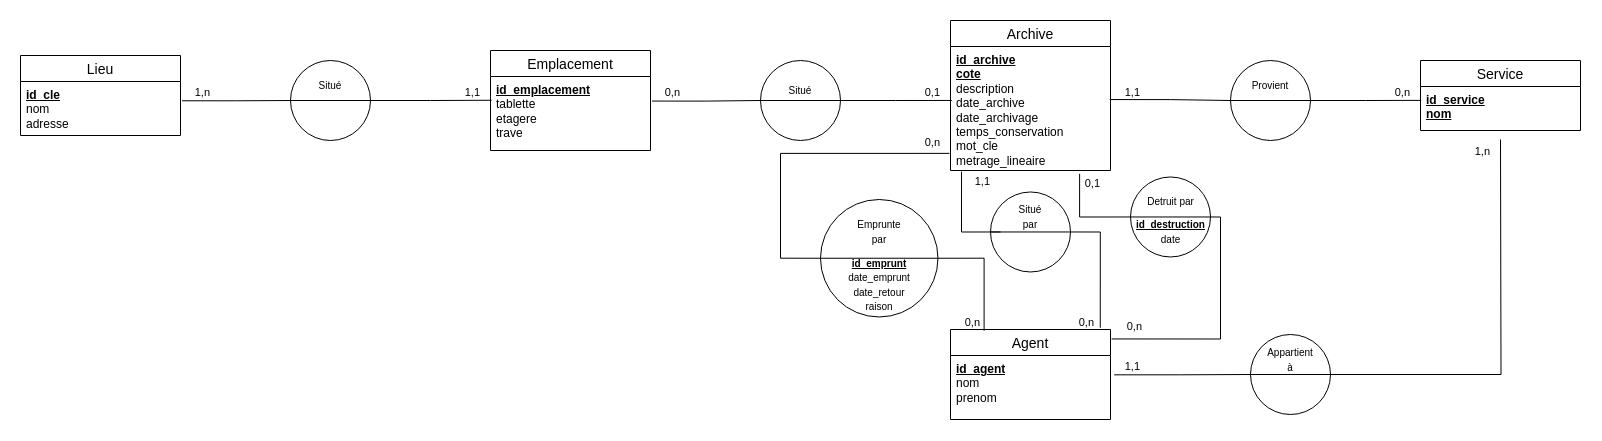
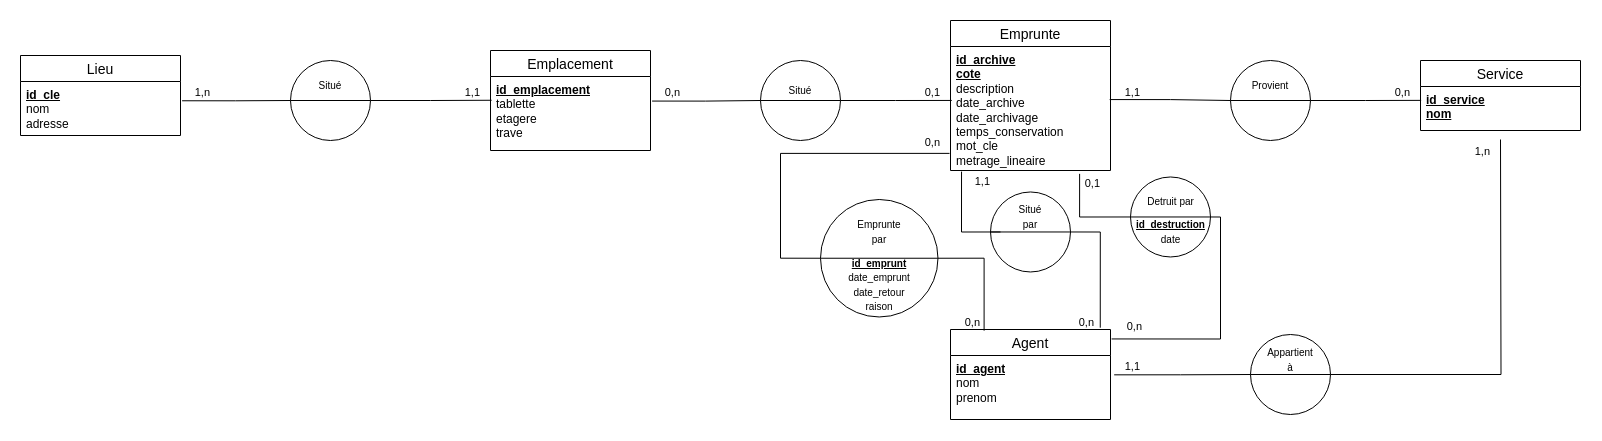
- <mxCell id="2" value="Archive" style="swimlane;fontStyle=0;childLayout=stackLayout;horizontal=1;startSize=26;horizontalStack=0;resizeParent=1;resizeParentMax=0;resizeLast=0;collapsible=1;marginBottom=0;align=center;fontSize=14;" vertex="1" parent="1"><mxGeometry x="950" y="20" width="160" height="150" as="geometry" /></mxCell>
+ <mxCell id="2" value="Emprunte" style="swimlane;fontStyle=0;childLayout=stackLayout;horizontal=1;startSize=26;horizontalStack=0;resizeParent=1;resizeParentMax=0;resizeLast=0;collapsible=1;marginBottom=0;align=center;fontSize=14;" vertex="1" parent="1"><mxGeometry x="950" y="20" width="160" height="150" as="geometry" /></mxCell>
